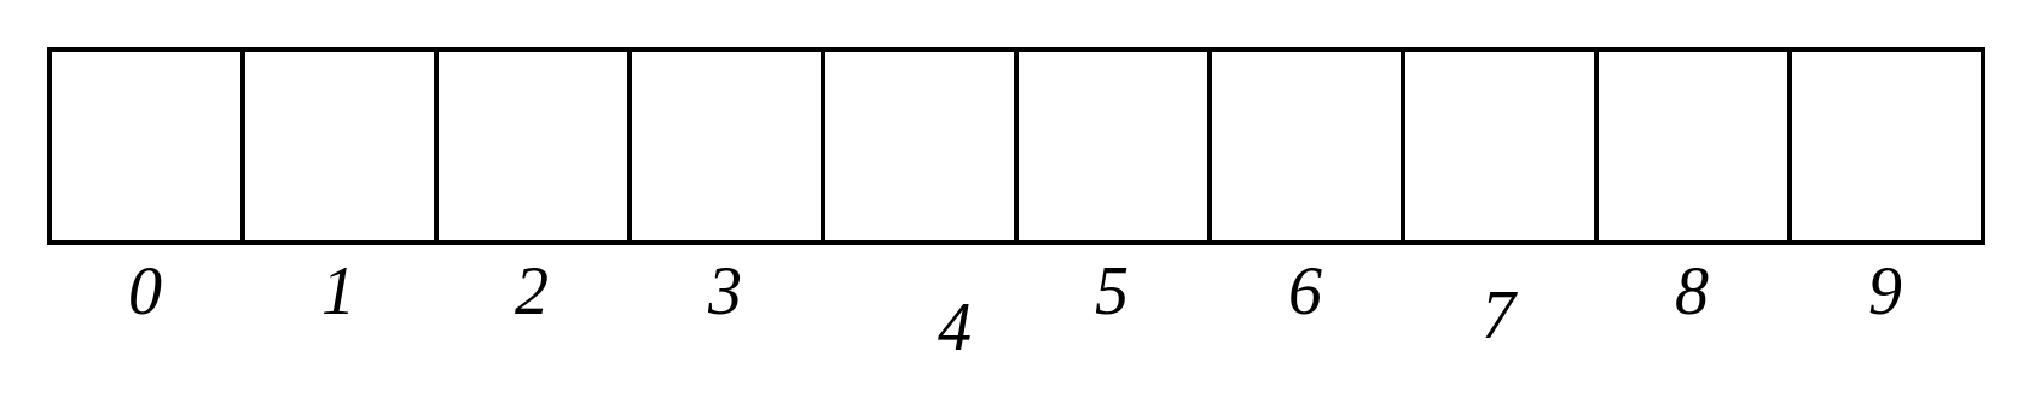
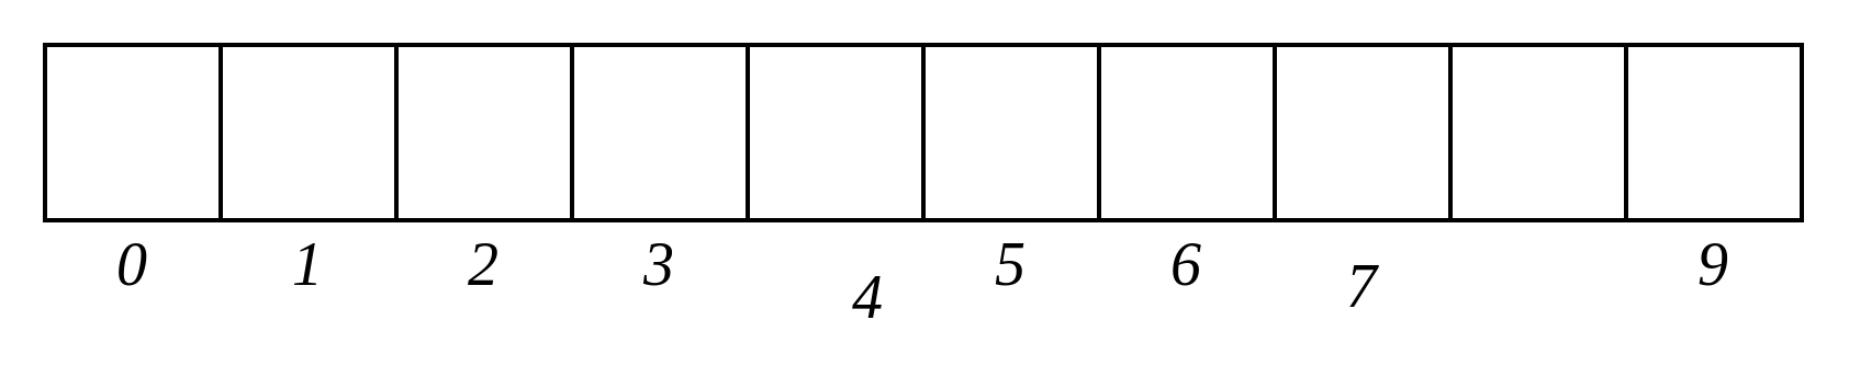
- <mxCell id="20" value="&lt;font style=&quot;font-size: 28px;&quot;&gt;&lt;span style=&quot;font-size: 28px;&quot;&gt;8&lt;/span&gt;&lt;/font&gt;" style="text;html=1;strokeColor=none;fillColor=none;align=center;verticalAlign=middle;whiteSpace=wrap;rounded=0;fontSize=28;fontStyle=2;fontFamily=Times New Roman;" vertex="1" parent="1"><mxGeometry x="680" y="110" width="40" height="20" as="geometry" /></mxCell>
